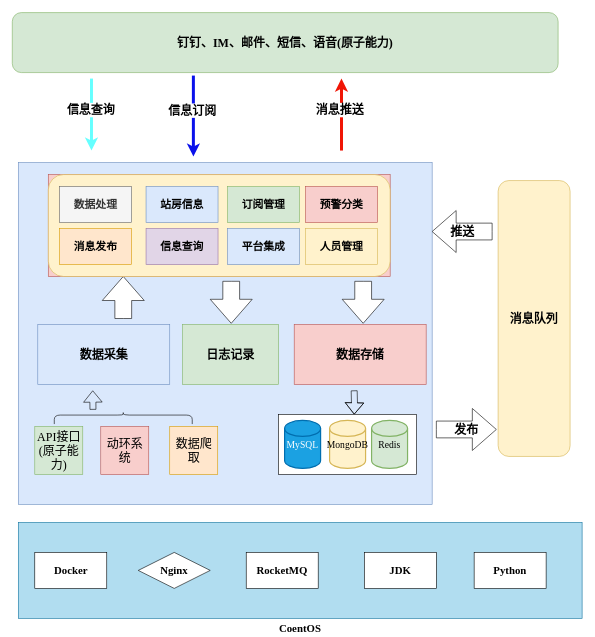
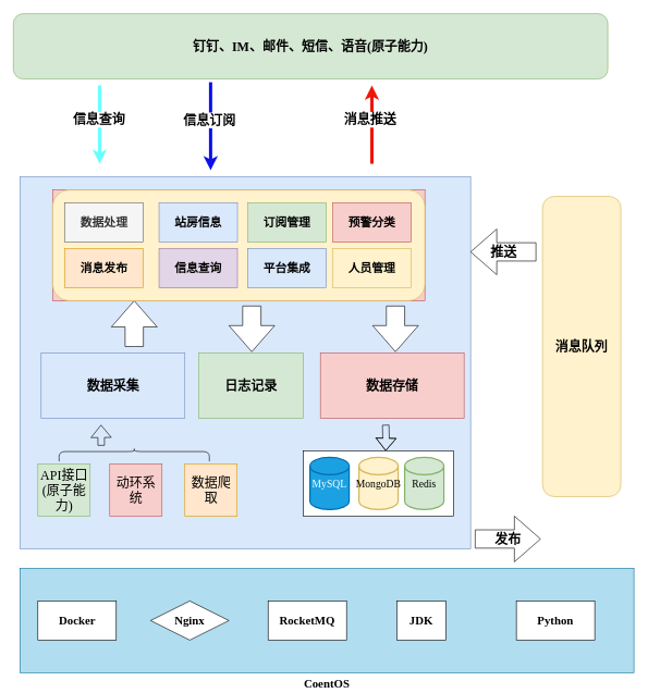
- <mxCell id="10" value="发布" style="html=1;shadow=0;dashed=0;align=center;verticalAlign=middle;shape=mxgraph.arrows2.arrow;dy=0.6;dx=40;notch=0;fontFamily=仿宋;fontSize=20;fontStyle=1" parent="1" vertex="1"><mxGeometry x="727" y="680" width="100" height="70" as="geometry" /></mxCell>
+ <mxCell id="10" value="发布" style="html=1;shadow=0;dashed=0;align=center;verticalAlign=middle;shape=mxgraph.arrows2.arrow;dy=0.6;dx=40;notch=0;fontFamily=仿宋;fontSize=20;fontStyle=1" parent="1" vertex="1"><mxGeometry x="727" y="790" width="100" height="70" as="geometry" /></mxCell>
- <mxCell id="37" value="JDK" style="rounded=0;whiteSpace=wrap;html=1;fontFamily=仿宋;fontSize=18;fontStyle=1" parent="1" vertex="1"><mxGeometry x="607" y="920" width="120" height="60" as="geometry" /></mxCell>
+ <mxCell id="37" value="JDK" style="rounded=0;whiteSpace=wrap;html=1;fontFamily=仿宋;fontSize=18;fontStyle=1" parent="1" vertex="1"><mxGeometry x="607" y="920" width="75" height="60" as="geometry" /></mxCell>
